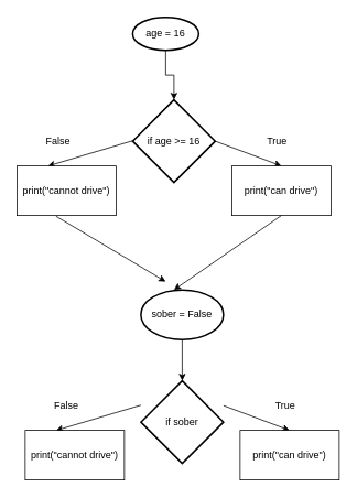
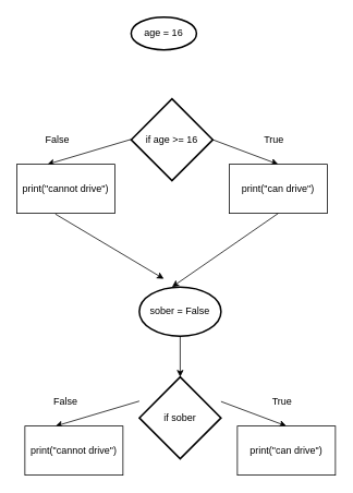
- <mxCell id="2" style="edgeStyle=orthogonalEdgeStyle;rounded=0;orthogonalLoop=1;jettySize=auto;html=1;exitX=0.5;exitY=1;exitDx=0;exitDy=0;exitPerimeter=0;entryX=0.5;entryY=0;entryDx=0;entryDy=0;entryPerimeter=0;" parent="1" source="3" target="8" edge="1"><mxGeometry relative="1" as="geometry" /></mxCell>
